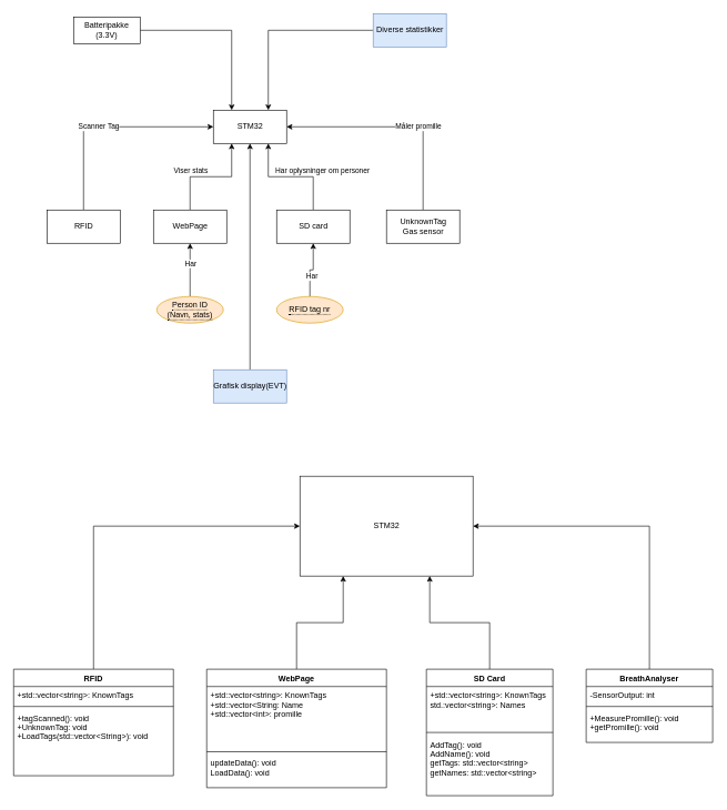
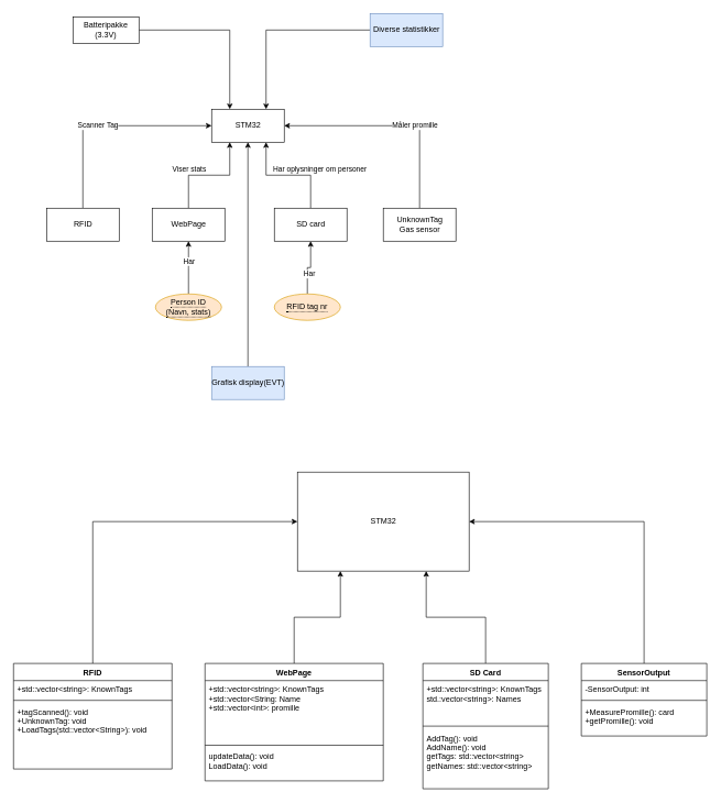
- <mxCell id="34" value="BreathAnalyser" style="swimlane;fontStyle=1;align=center;verticalAlign=top;childLayout=stackLayout;horizontal=1;startSize=26;horizontalStack=0;resizeParent=1;resizeParentMax=0;resizeLast=0;collapsible=1;marginBottom=0;" parent="1" vertex="1"><mxGeometry x="880" y="1005" width="190" height="110" as="geometry" /></mxCell>
+ <mxCell id="34" value="SensorOutput" style="swimlane;fontStyle=1;align=center;verticalAlign=top;childLayout=stackLayout;horizontal=1;startSize=26;horizontalStack=0;resizeParent=1;resizeParentMax=0;resizeLast=0;collapsible=1;marginBottom=0;" parent="1" vertex="1"><mxGeometry x="880" y="1005" width="190" height="110" as="geometry" /></mxCell>
- <mxCell id="37" value="+MeasurePromille(): void&#10;+getPromille(): void" style="text;strokeColor=none;fillColor=none;align=left;verticalAlign=top;spacingLeft=4;spacingRight=4;overflow=hidden;rotatable=0;points=[[0,0.5],[1,0.5]];portConstraint=eastwest;" parent="34" vertex="1"><mxGeometry y="60" width="190" height="50" as="geometry" /></mxCell>
+ <mxCell id="37" value="+MeasurePromille(): card&#10;+getPromille(): void" style="text;strokeColor=none;fillColor=none;align=left;verticalAlign=top;spacingLeft=4;spacingRight=4;overflow=hidden;rotatable=0;points=[[0,0.5],[1,0.5]];portConstraint=eastwest;" parent="34" vertex="1"><mxGeometry y="60" width="190" height="50" as="geometry" /></mxCell>
